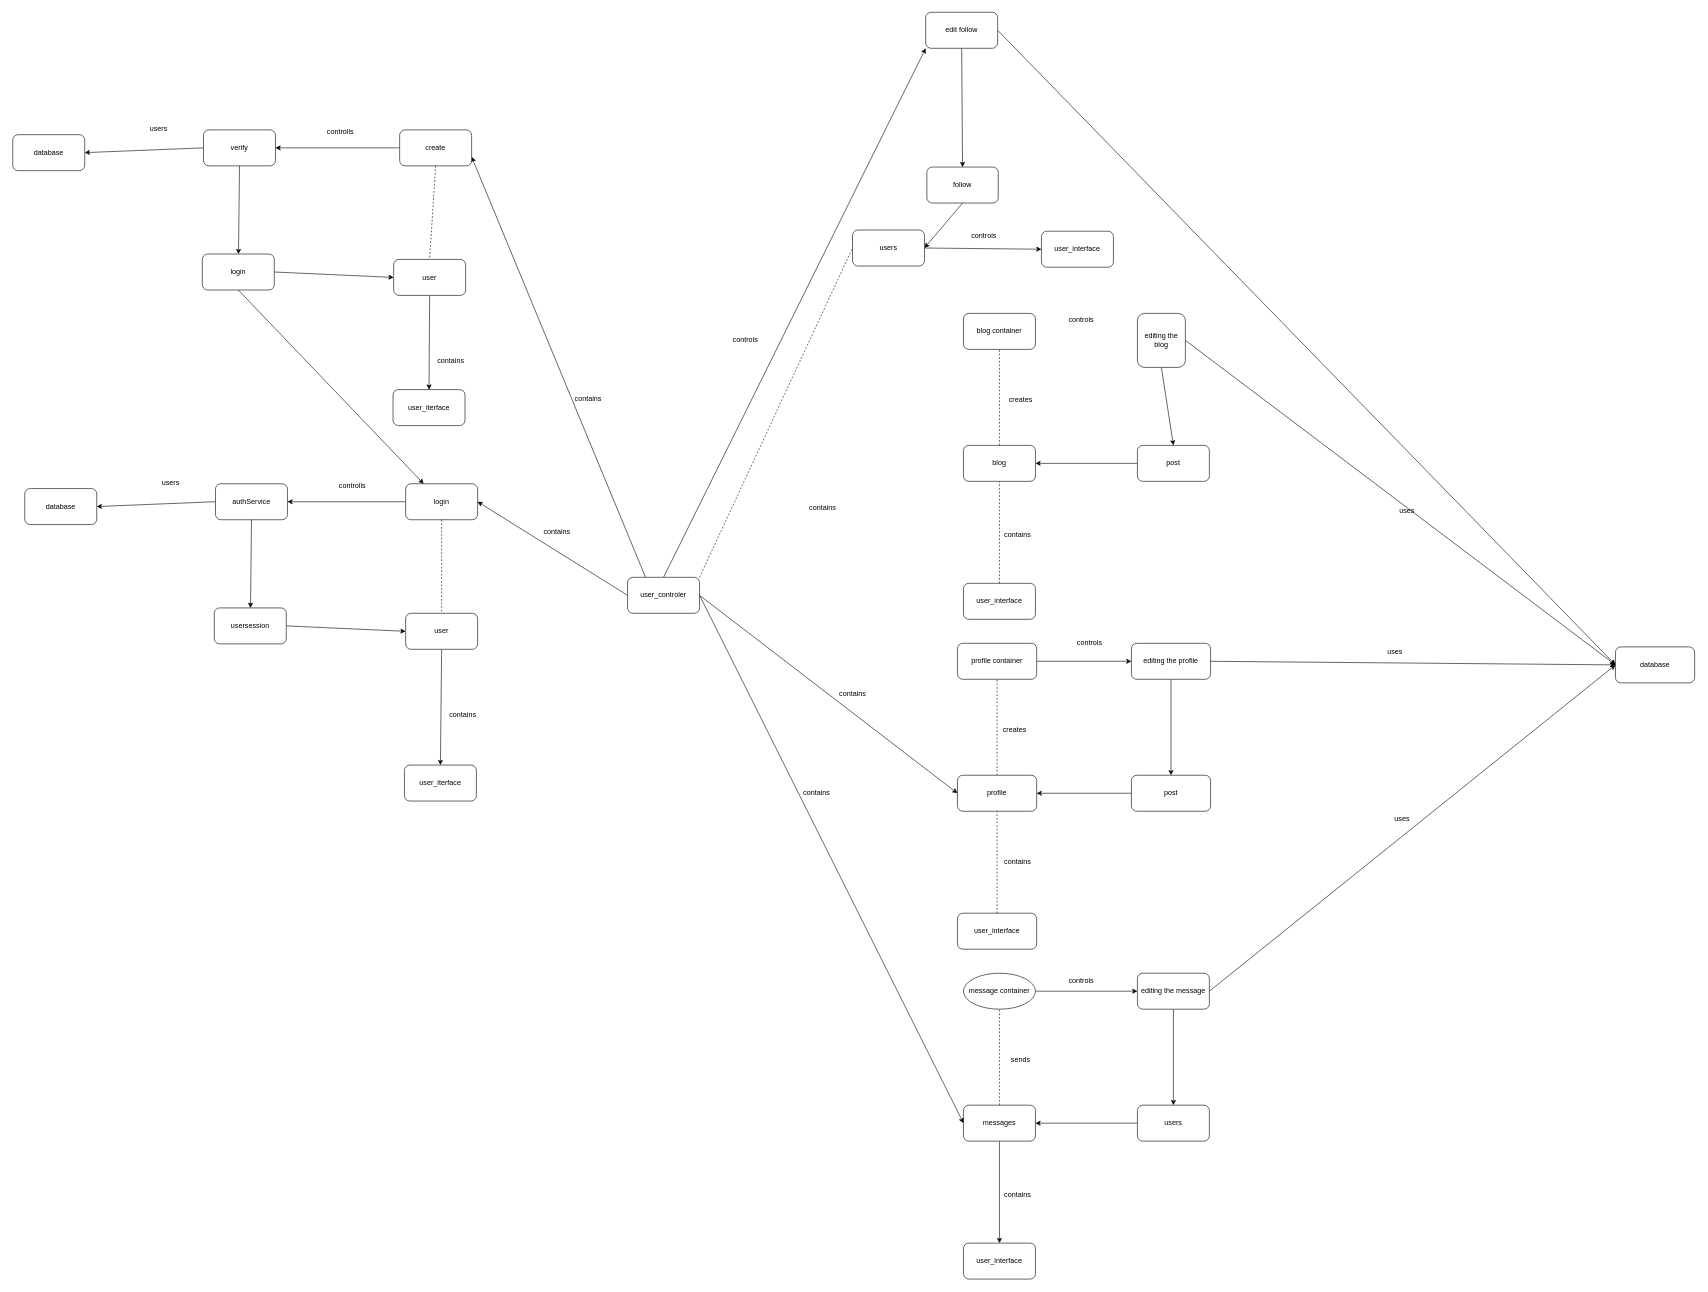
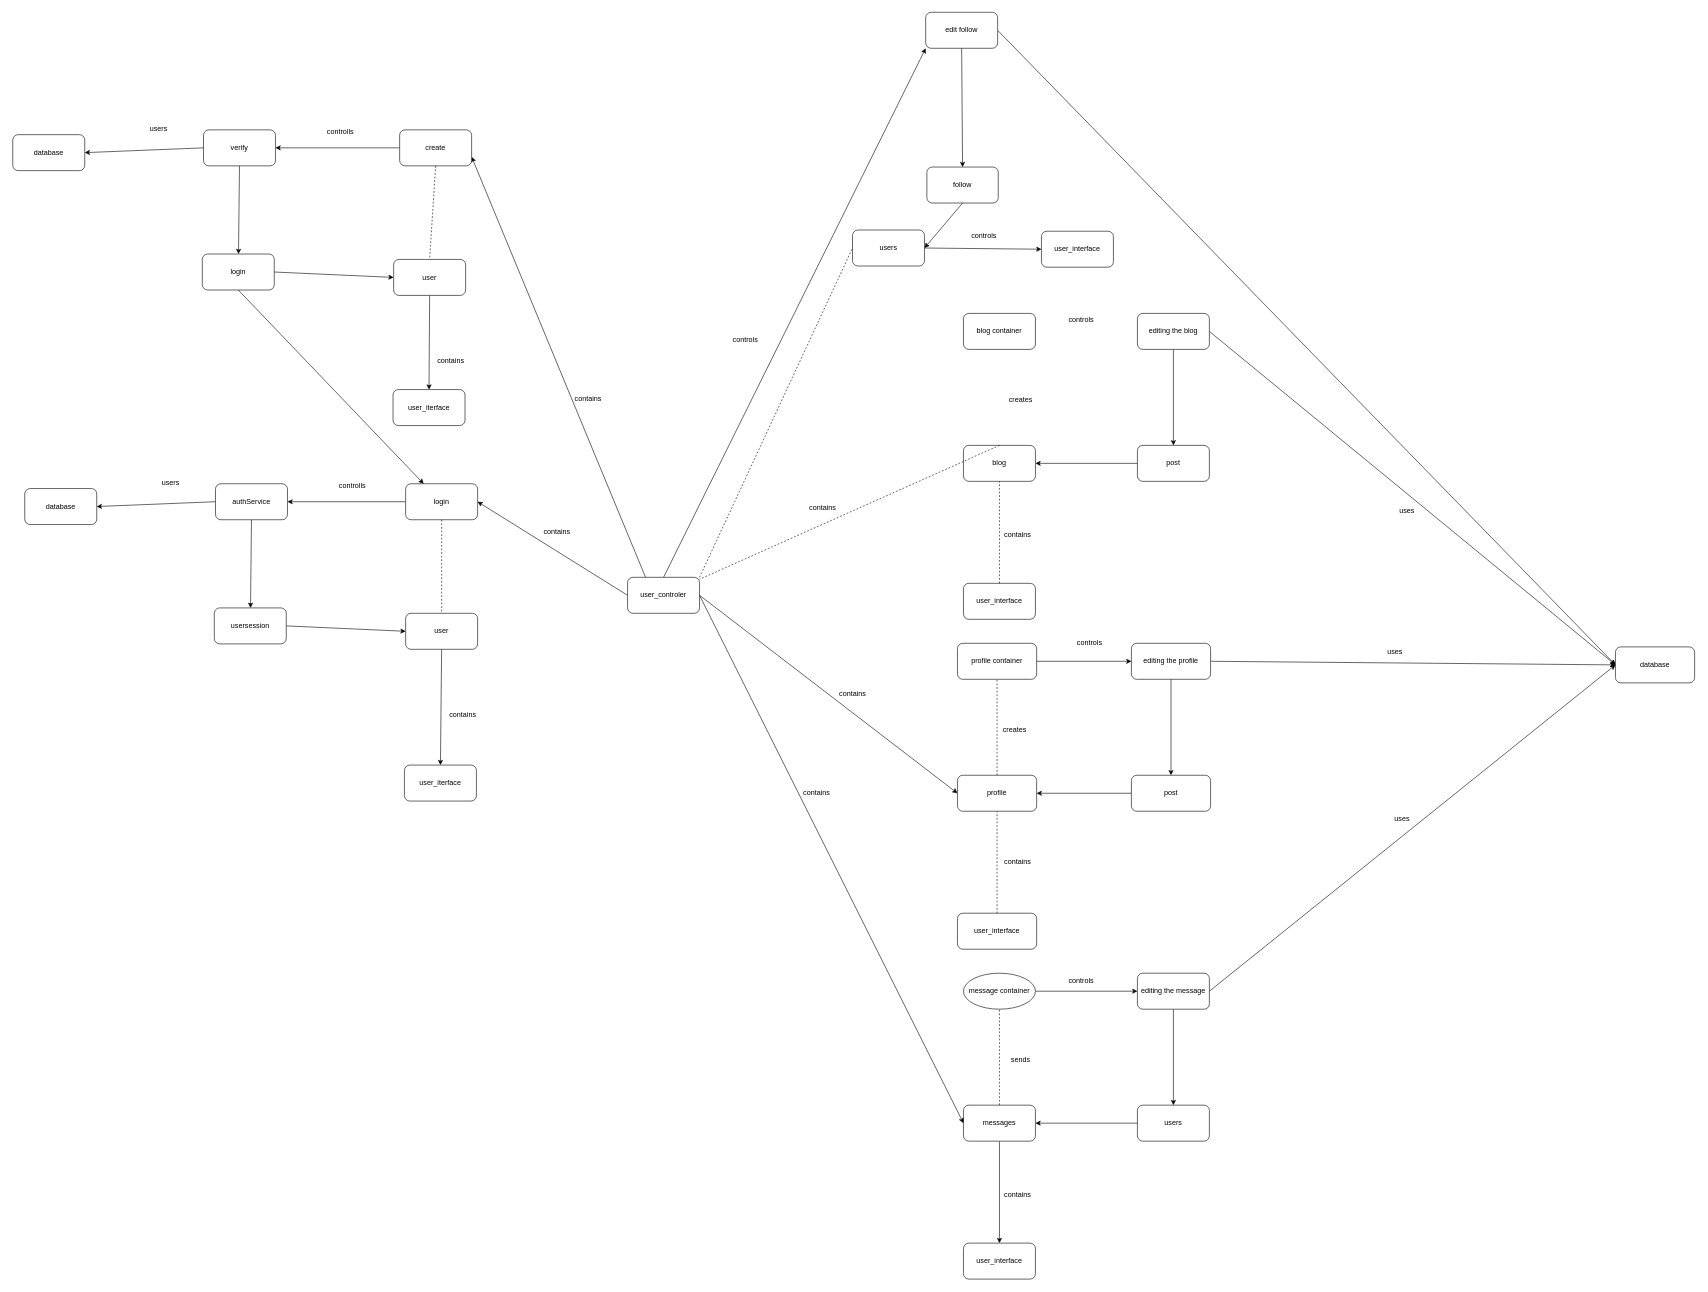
- <mxCell id="4" value="editing the blog" style="rounded=1;whiteSpace=wrap;html=1;" parent="1" vertex="1"><mxGeometry x="1895" y="522" width="80" height="90" as="geometry" /></mxCell>
+ <mxCell id="4" value="editing the blog" style="rounded=1;whiteSpace=wrap;html=1;" parent="1" vertex="1"><mxGeometry x="1895" y="522" width="120" height="60" as="geometry" /></mxCell>
- <mxCell id="11" value="" style="endArrow=none;dashed=1;html=1;exitX=0.5;exitY=0;exitDx=0;exitDy=0;entryX=0.5;entryY=1;entryDx=0;entryDy=0;" parent="1" source="5" target="8" edge="1"><mxGeometry width="50" height="50" relative="1" as="geometry"><mxPoint x="1675" y="982" as="sourcePoint" /><mxPoint x="1675" y="812" as="targetPoint" /></mxGeometry></mxCell>
+ <mxCell id="11" value="" style="endArrow=none;dashed=1;html=1;exitX=0.5;exitY=0;exitDx=0;exitDy=0;" parent="1" source="5" target="52" edge="1"><mxGeometry width="50" height="50" relative="1" as="geometry"><mxPoint x="1675" y="982" as="sourcePoint" /><mxPoint x="1675" y="812" as="targetPoint" /></mxGeometry></mxCell>
